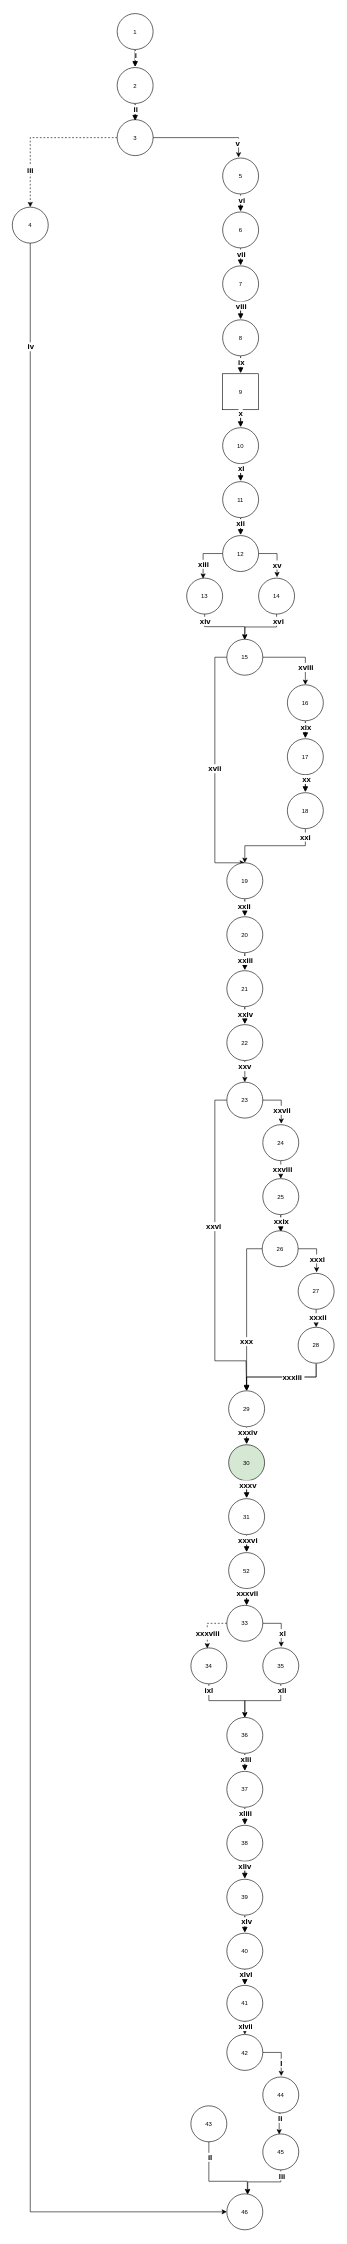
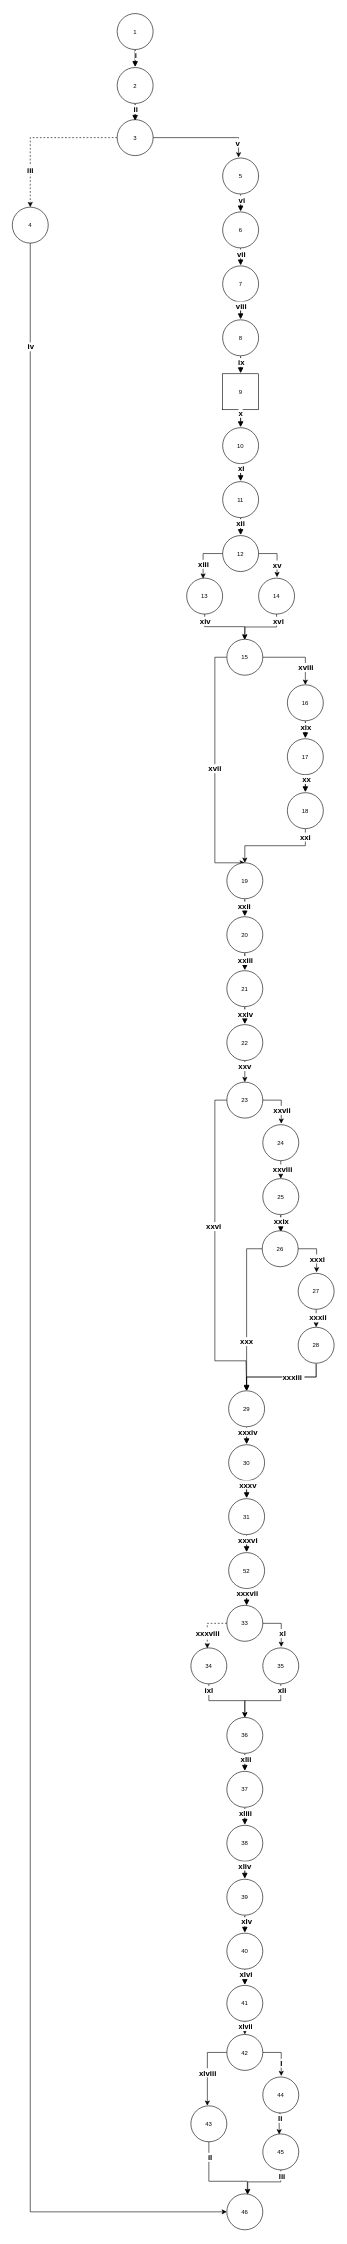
- <mxCell id="80" value="30" style="html=1;overflow=block;blockSpacing=1;whiteSpace=wrap;ellipse;fontSize=10;align=center;spacing=3.8;strokeOpacity=100;rounded=0;absoluteArcSize=1;arcSize=9;strokeWidth=NaN;lucidId=4s7nlr1gQl5S;labelBackgroundColor=none;fillColor=#d5e8d4;" parent="1" vertex="1"><mxGeometry x="381" y="2408" width="60" height="60" as="geometry" /></mxCell>
+ <mxCell id="80" value="30" style="html=1;overflow=block;blockSpacing=1;whiteSpace=wrap;ellipse;fontSize=10;align=center;spacing=3.8;strokeOpacity=100;rounded=0;absoluteArcSize=1;arcSize=9;strokeWidth=NaN;lucidId=4s7nlr1gQl5S;labelBackgroundColor=none;" parent="1" vertex="1"><mxGeometry x="381" y="2408" width="60" height="60" as="geometry" /></mxCell>
+ <mxCell id="126" value="" style="edgeStyle=orthogonalEdgeStyle;rounded=0;hachureGap=4;orthogonalLoop=1;jettySize=auto;html=1;exitX=0;exitY=0.5;exitDx=0;exitDy=0;entryX=0.458;entryY=-0.003;entryDx=0;entryDy=0;entryPerimeter=0;fontFamily=Architects Daughter;fontSource=https%3A%2F%2Ffonts.googleapis.com%2Fcss%3Ffamily%3DArchitects%2BDaughter;labelBackgroundColor=none;fontColor=default;" parent="1" source="118" target="125" edge="1"><mxGeometry relative="1" as="geometry" /></mxCell>
+ <mxCell id="127" value="&lt;b&gt;&lt;font style=&quot;font-size: 13px;&quot;&gt;xlviii&lt;/font&gt;&lt;/b&gt;" style="edgeLabel;html=1;align=center;verticalAlign=middle;resizable=0;points=[];" parent="126" vertex="1" connectable="0"><mxGeometry x="0.09" relative="1" as="geometry"><mxPoint as="offset" /></mxGeometry></mxCell>
